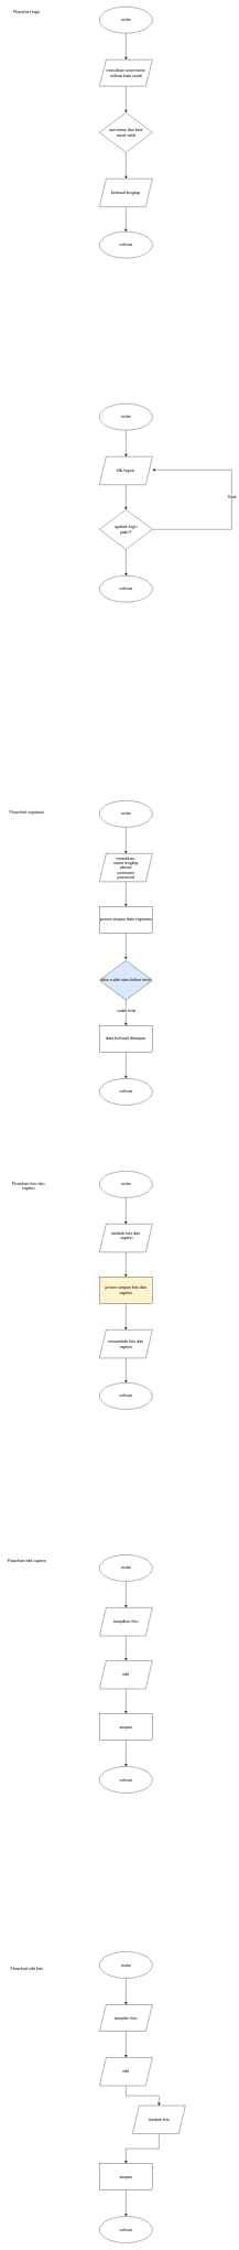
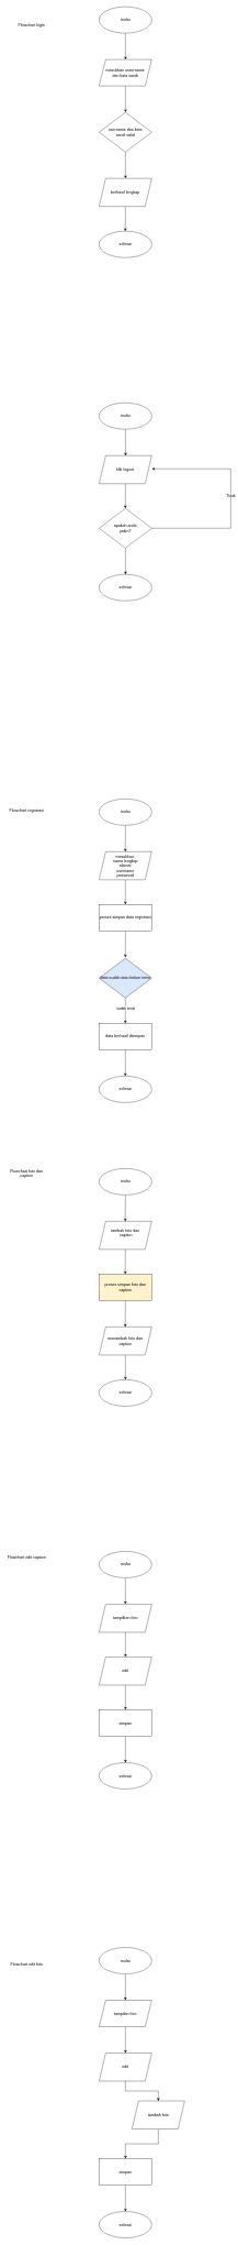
- <mxCell id="40" value="Flowchart login" style="text;html=1;align=center;verticalAlign=middle;whiteSpace=wrap;rounded=0;" vertex="1" parent="1"><mxGeometry x="20" y="20" width="120" height="30" as="geometry" /></mxCell>
+ <mxCell id="40" value="Flowchart login" style="text;html=1;align=center;verticalAlign=middle;whiteSpace=wrap;rounded=0;" vertex="1" parent="1"><mxGeometry x="35" y="60" width="120" height="30" as="geometry" /></mxCell>
- <mxCell id="5" value="&lt;div&gt;masukkan ussername&lt;/div&gt;&lt;div&gt;selesai kata sandi&lt;br&gt;&lt;/div&gt;" style="shape=parallelogram;perimeter=parallelogramPerimeter;whiteSpace=wrap;html=1;fixedSize=1;" vertex="1" parent="1"><mxGeometry x="300" y="180" width="160" height="80" as="geometry" /></mxCell>
+ <mxCell id="5" value="&lt;div&gt;masukkan ussername&lt;/div&gt;&lt;div&gt;dan kata sandi&lt;br&gt;&lt;/div&gt;" style="shape=parallelogram;perimeter=parallelogramPerimeter;whiteSpace=wrap;html=1;fixedSize=1;" vertex="1" parent="1"><mxGeometry x="300" y="180" width="160" height="80" as="geometry" /></mxCell>
- <mxCell id="18" value="&lt;div&gt;apakah login &lt;br&gt;&lt;/div&gt;&lt;div&gt;yakin?&lt;br&gt;&lt;/div&gt;" style="rhombus;whiteSpace=wrap;html=1;" vertex="1" parent="1"><mxGeometry x="300" y="1540" width="160" height="120" as="geometry" /></mxCell>
+ <mxCell id="18" value="&lt;div&gt;apakah anda &lt;br&gt;&lt;/div&gt;&lt;div&gt;yakin?&lt;br&gt;&lt;/div&gt;" style="rhombus;whiteSpace=wrap;html=1;" vertex="1" parent="1"><mxGeometry x="300" y="1540" width="160" height="120" as="geometry" /></mxCell>
- <mxCell id="49" value="Flowchart foto dan caption" style="text;html=1;align=center;verticalAlign=middle;whiteSpace=wrap;rounded=0;" vertex="1" parent="1"><mxGeometry x="25" y="3570" width="120" height="30" as="geometry" /></mxCell>
+ <mxCell id="49" value="Flowchart foto dan caption" style="text;html=1;align=center;verticalAlign=middle;whiteSpace=wrap;rounded=0;" vertex="1" parent="1"><mxGeometry x="20" y="3540" width="120" height="30" as="geometry" /></mxCell>
